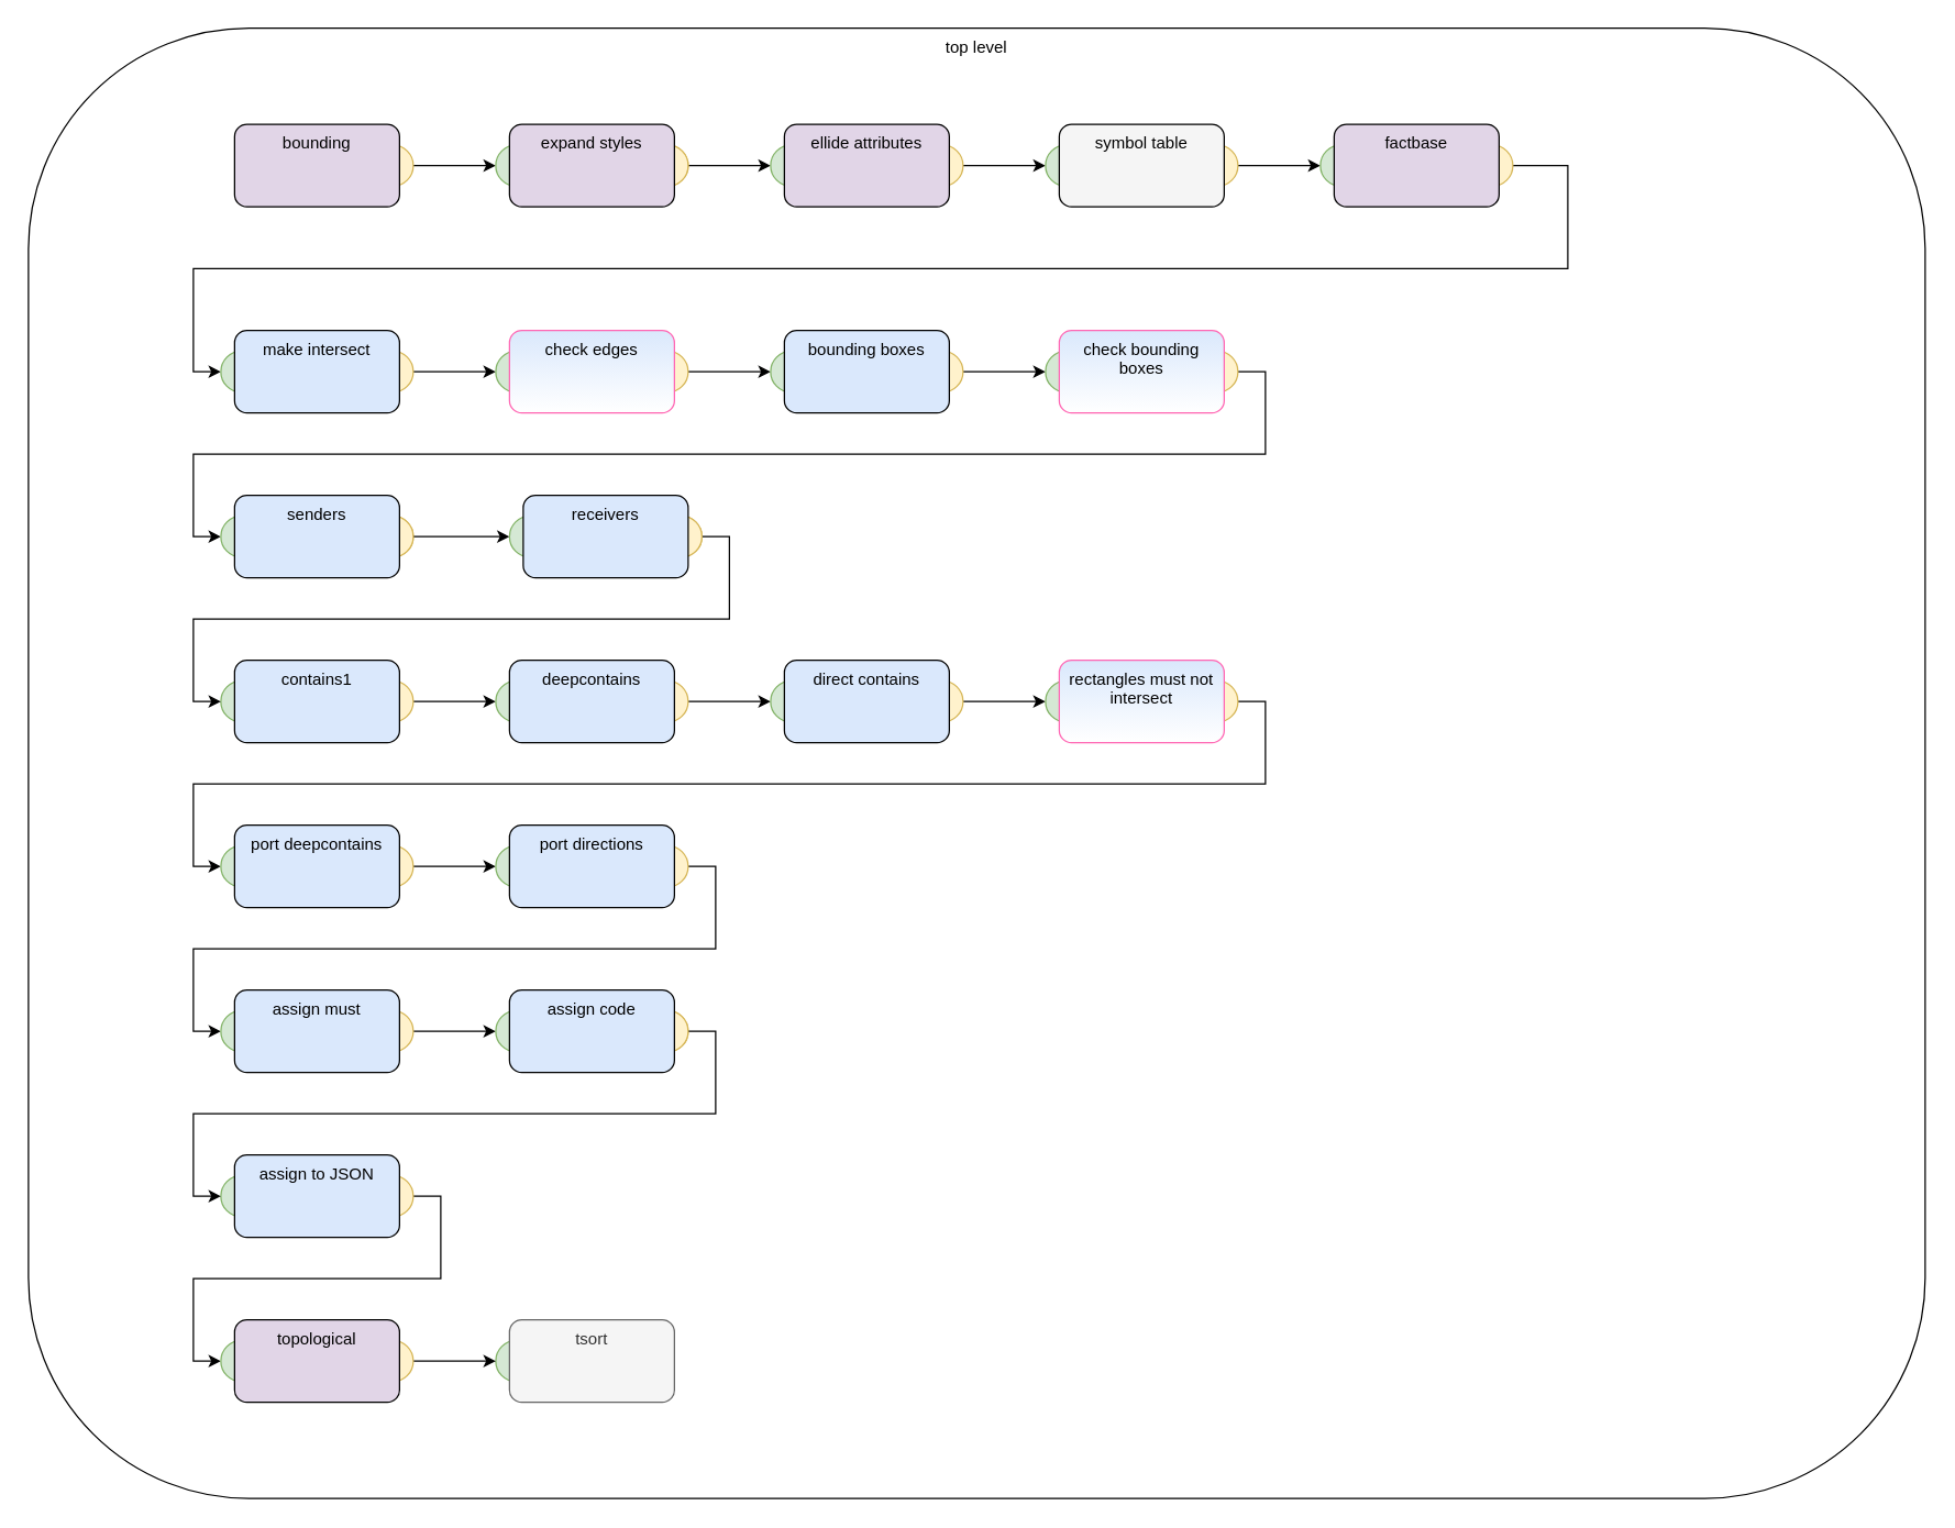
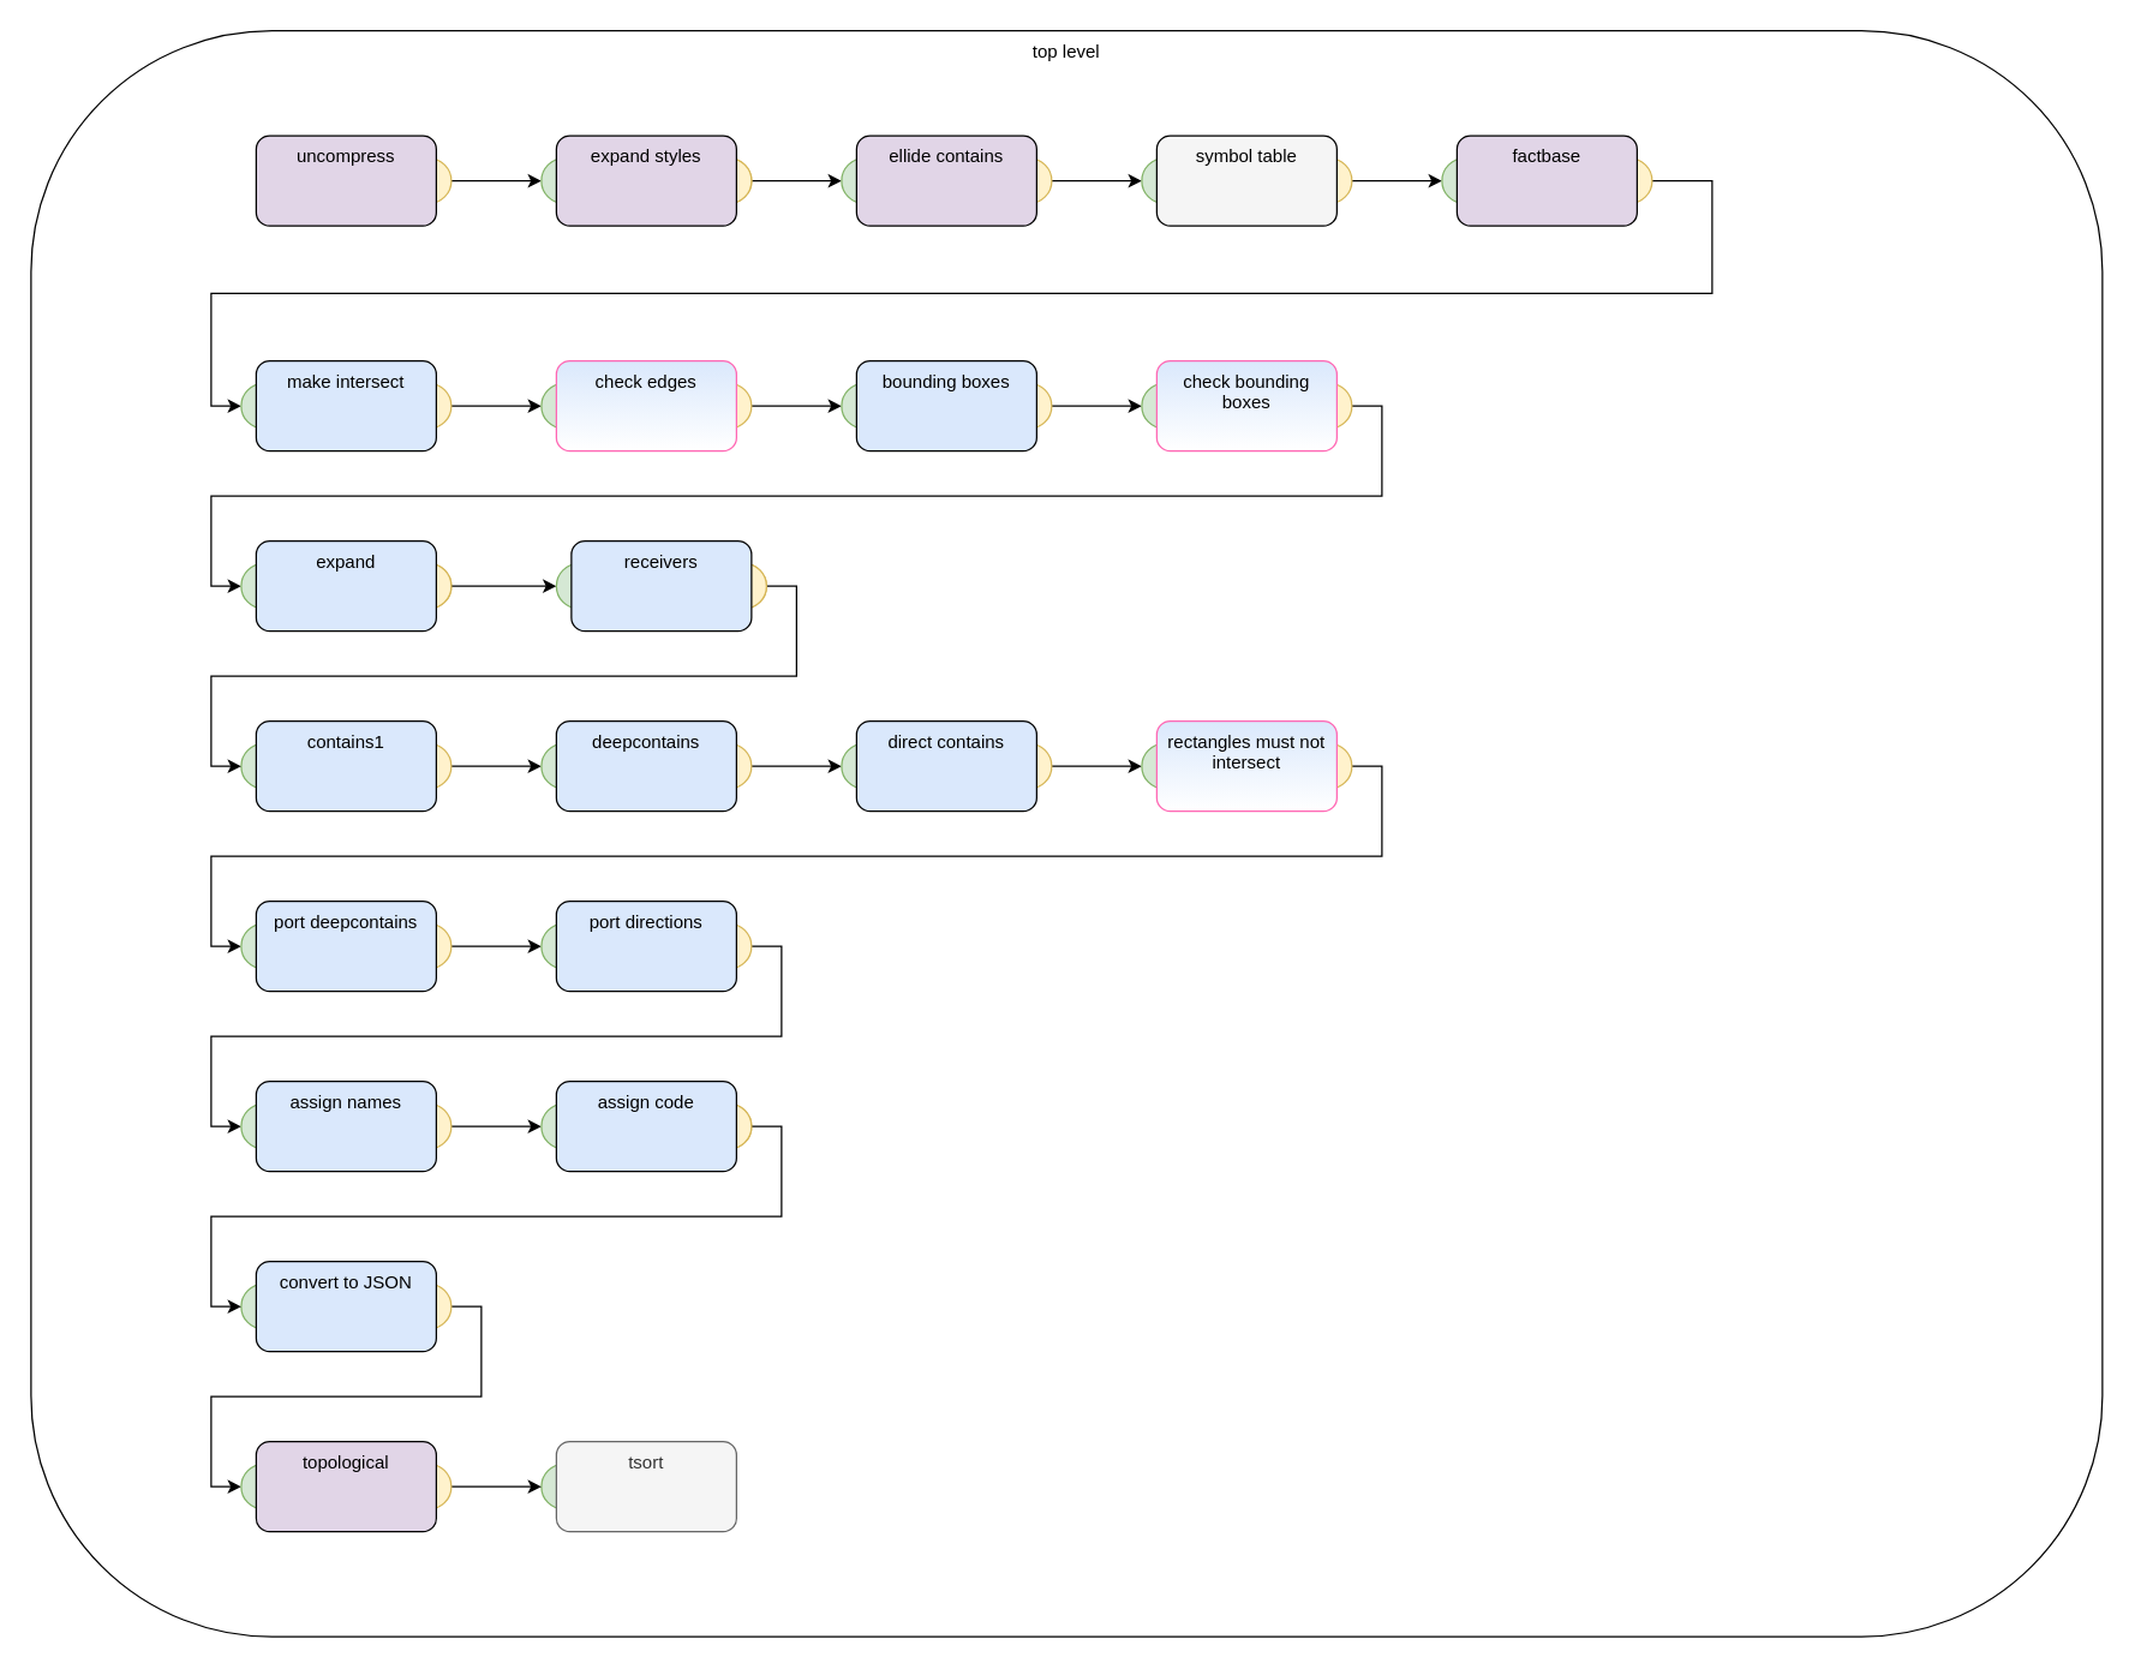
- <mxCell id="63" value="bounding" style="rounded=1;whiteSpace=wrap;html=1;fillColor=#e1d5e7;verticalAlign=top;" vertex="1" parent="1"><mxGeometry x="170" y="90" width="120" height="60" as="geometry" /></mxCell>
+ <mxCell id="63" value="uncompress" style="rounded=1;whiteSpace=wrap;html=1;fillColor=#e1d5e7;verticalAlign=top;" vertex="1" parent="1"><mxGeometry x="170" y="90" width="120" height="60" as="geometry" /></mxCell>
- <mxCell id="64" value="ellide attributes" style="rounded=1;whiteSpace=wrap;html=1;fillColor=#e1d5e7;verticalAlign=top;" vertex="1" parent="1"><mxGeometry x="570" y="90" width="120" height="60" as="geometry" /></mxCell>
+ <mxCell id="64" value="ellide contains" style="rounded=1;whiteSpace=wrap;html=1;fillColor=#e1d5e7;verticalAlign=top;" vertex="1" parent="1"><mxGeometry x="570" y="90" width="120" height="60" as="geometry" /></mxCell>
- <mxCell id="79" value="senders" style="rounded=1;whiteSpace=wrap;html=1;fillColor=#dae8fc;verticalAlign=top;" vertex="1" parent="1"><mxGeometry x="170" y="360" width="120" height="60" as="geometry" /></mxCell>
+ <mxCell id="79" value="expand" style="rounded=1;whiteSpace=wrap;html=1;fillColor=#dae8fc;verticalAlign=top;" vertex="1" parent="1"><mxGeometry x="170" y="360" width="120" height="60" as="geometry" /></mxCell>
- <mxCell id="61" value="assign must" style="rounded=1;whiteSpace=wrap;html=1;fillColor=#dae8fc;verticalAlign=top;" vertex="1" parent="1"><mxGeometry x="170" y="720" width="120" height="60" as="geometry" /></mxCell>
+ <mxCell id="61" value="assign names" style="rounded=1;whiteSpace=wrap;html=1;fillColor=#dae8fc;verticalAlign=top;" vertex="1" parent="1"><mxGeometry x="170" y="720" width="120" height="60" as="geometry" /></mxCell>
- <mxCell id="56" value="assign to JSON" style="rounded=1;whiteSpace=wrap;html=1;fillColor=#dae8fc;verticalAlign=top;" vertex="1" parent="1"><mxGeometry x="170" y="840" width="120" height="60" as="geometry" /></mxCell>
+ <mxCell id="56" value="convert to JSON" style="rounded=1;whiteSpace=wrap;html=1;fillColor=#dae8fc;verticalAlign=top;" vertex="1" parent="1"><mxGeometry x="170" y="840" width="120" height="60" as="geometry" /></mxCell>
